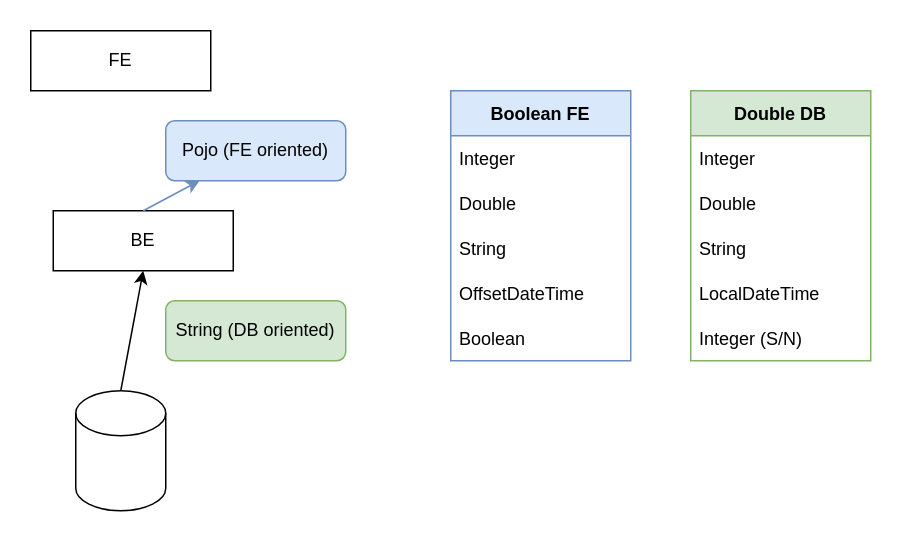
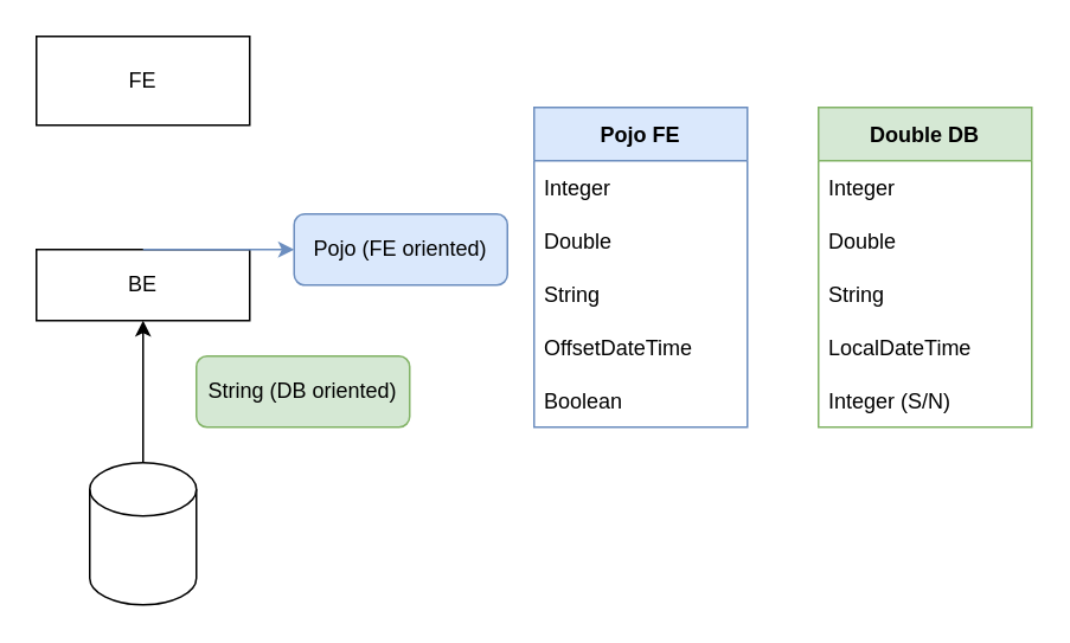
- <mxCell id="2" value="FE" style="rounded=0;whiteSpace=wrap;html=1;" parent="1" vertex="1"><mxGeometry x="20" y="20" width="120" height="40" as="geometry" /></mxCell>
+ <mxCell id="2" value="FE" style="rounded=0;whiteSpace=wrap;html=1;" parent="1" vertex="1"><mxGeometry x="20" y="20" width="120" height="50" as="geometry" /></mxCell>
- <mxCell id="9" value="Boolean FE" style="swimlane;fontStyle=1;childLayout=stackLayout;horizontal=1;startSize=30;horizontalStack=0;resizeParent=1;resizeParentMax=0;resizeLast=0;collapsible=1;marginBottom=0;fillColor=#dae8fc;strokeColor=#6c8ebf;" parent="1" vertex="1"><mxGeometry x="300" y="60" width="120" height="180" as="geometry" /></mxCell>
+ <mxCell id="9" value="Pojo FE" style="swimlane;fontStyle=1;childLayout=stackLayout;horizontal=1;startSize=30;horizontalStack=0;resizeParent=1;resizeParentMax=0;resizeLast=0;collapsible=1;marginBottom=0;fillColor=#dae8fc;strokeColor=#6c8ebf;" parent="1" vertex="1"><mxGeometry x="300" y="60" width="120" height="180" as="geometry" /></mxCell>
- <mxCell id="8" value="Pojo (FE oriented)" style="rounded=1;whiteSpace=wrap;html=1;fillColor=#dae8fc;strokeColor=#6c8ebf;" parent="1" vertex="1"><mxGeometry x="110" y="80" width="120" height="40" as="geometry" /></mxCell>
+ <mxCell id="8" value="Pojo (FE oriented)" style="rounded=1;whiteSpace=wrap;html=1;fillColor=#dae8fc;strokeColor=#6c8ebf;" parent="1" vertex="1"><mxGeometry x="165" y="120" width="120" height="40" as="geometry" /></mxCell>
- <mxCell id="3" value="BE" style="rounded=0;whiteSpace=wrap;html=1;" parent="1" vertex="1"><mxGeometry x="35" y="140" width="120" height="40" as="geometry" /></mxCell>
+ <mxCell id="3" value="BE" style="rounded=0;whiteSpace=wrap;html=1;" parent="1" vertex="1"><mxGeometry x="20" y="140" width="120" height="40" as="geometry" /></mxCell>
